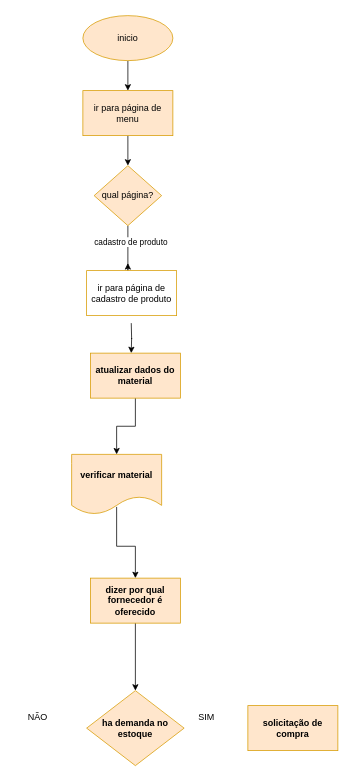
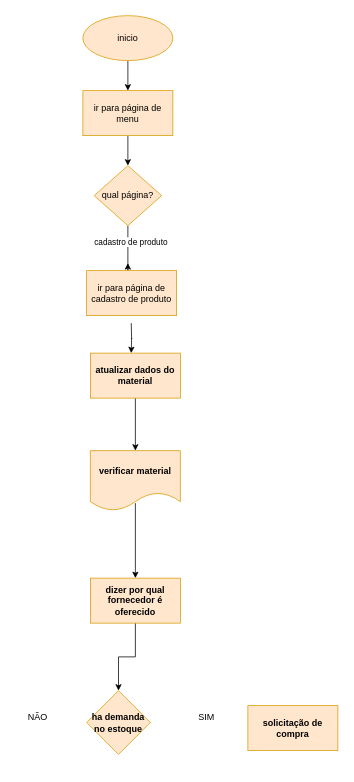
- <mxCell id="20" value="ir para página de cadastro de produto" style="rounded=0;whiteSpace=wrap;html=1;fillColor=#ffffff;strokeColor=#d79b00;" vertex="1" parent="1"><mxGeometry x="115" y="360" width="120" height="60" as="geometry" /></mxCell>
+ <mxCell id="20" value="ir para página de cadastro de produto" style="rounded=0;whiteSpace=wrap;html=1;fillColor=#ffe6cc;strokeColor=#d79b00;" vertex="1" parent="1"><mxGeometry x="115" y="360" width="120" height="60" as="geometry" /></mxCell>
- <mxCell id="6" value="verificar material" style="shape=document;whiteSpace=wrap;html=1;boundedLbl=1;fillColor=#ffe6cc;strokeColor=#d79b00;rounded=0;fontStyle=1" parent="1" vertex="1"><mxGeometry x="95" y="605" width="120" height="80" as="geometry" /></mxCell>
+ <mxCell id="6" value="verificar material" style="shape=document;whiteSpace=wrap;html=1;boundedLbl=1;fillColor=#ffe6cc;strokeColor=#d79b00;rounded=0;fontStyle=1" parent="1" vertex="1"><mxGeometry x="120" y="600" width="120" height="80" as="geometry" /></mxCell>
- <mxCell id="9" value="ha demanda no estoque" style="rhombus;whiteSpace=wrap;html=1;fillColor=#ffe6cc;strokeColor=#d79b00;rounded=0;fontStyle=1" parent="1" vertex="1"><mxGeometry x="115" y="920" width="130" height="100" as="geometry" /></mxCell>
+ <mxCell id="9" value="ha demanda no estoque" style="rhombus;whiteSpace=wrap;html=1;fillColor=#ffe6cc;strokeColor=#d79b00;rounded=0;fontStyle=1" parent="1" vertex="1"><mxGeometry x="115" y="920" width="85" height="85" as="geometry" /></mxCell>
